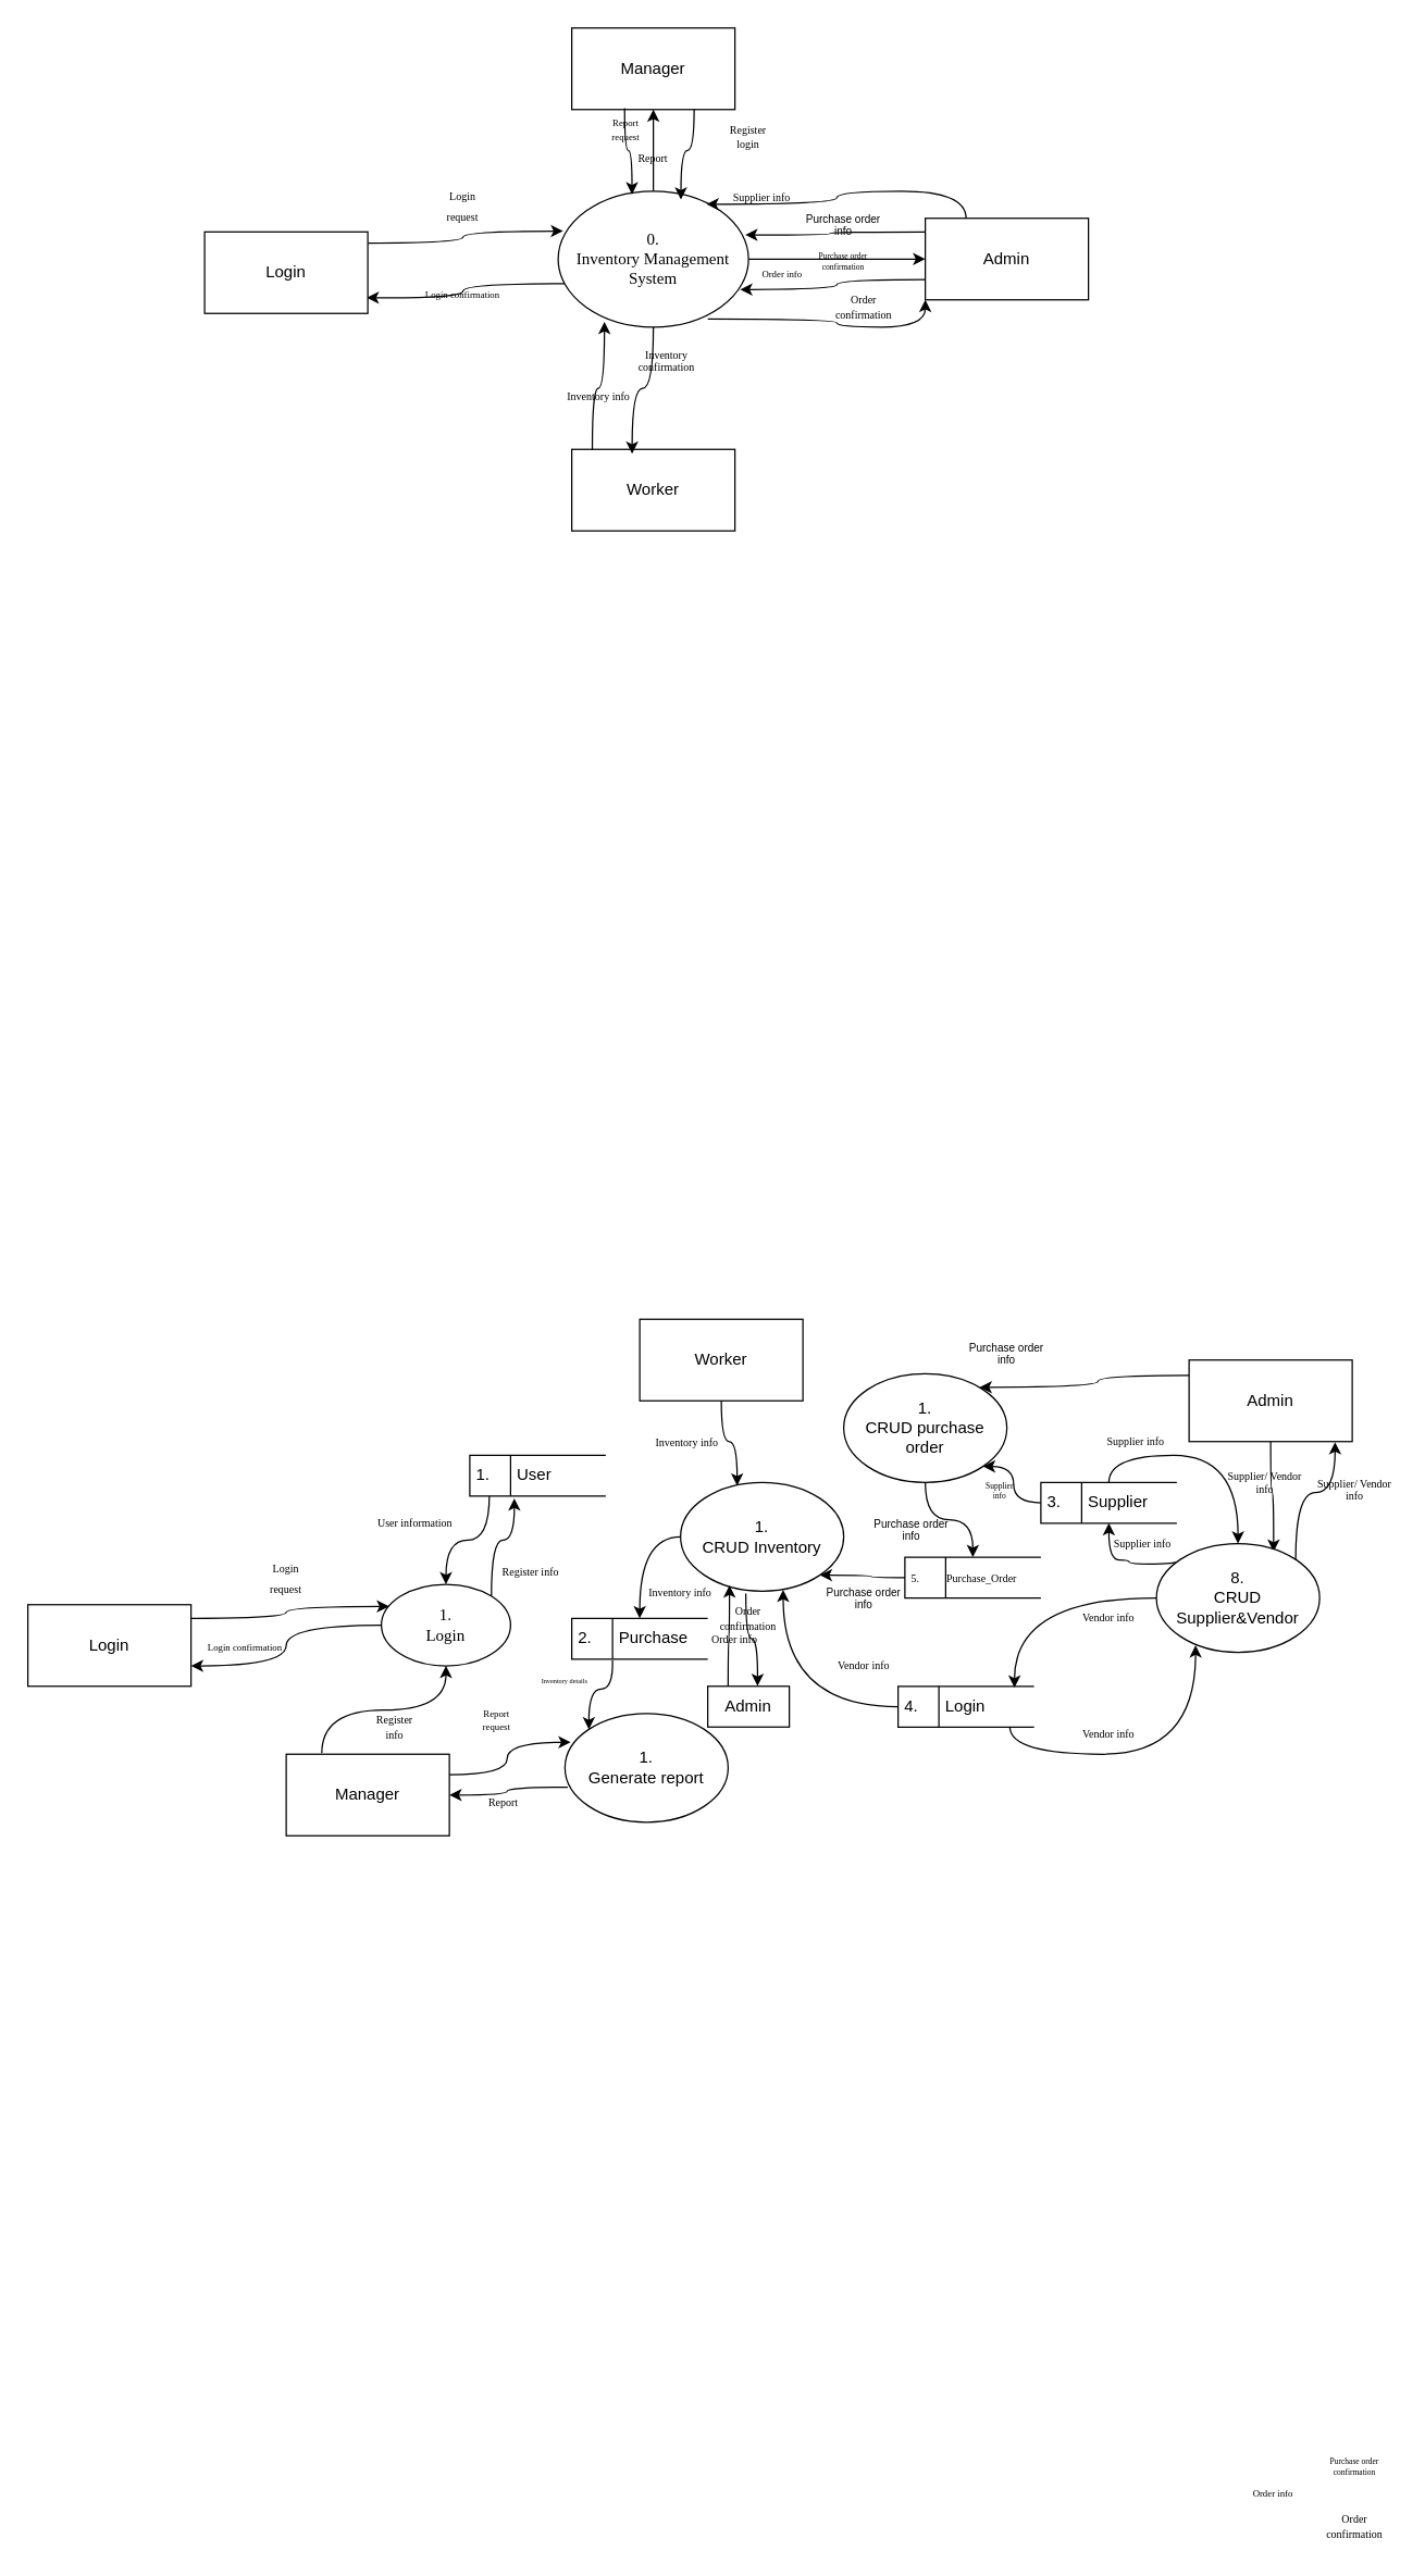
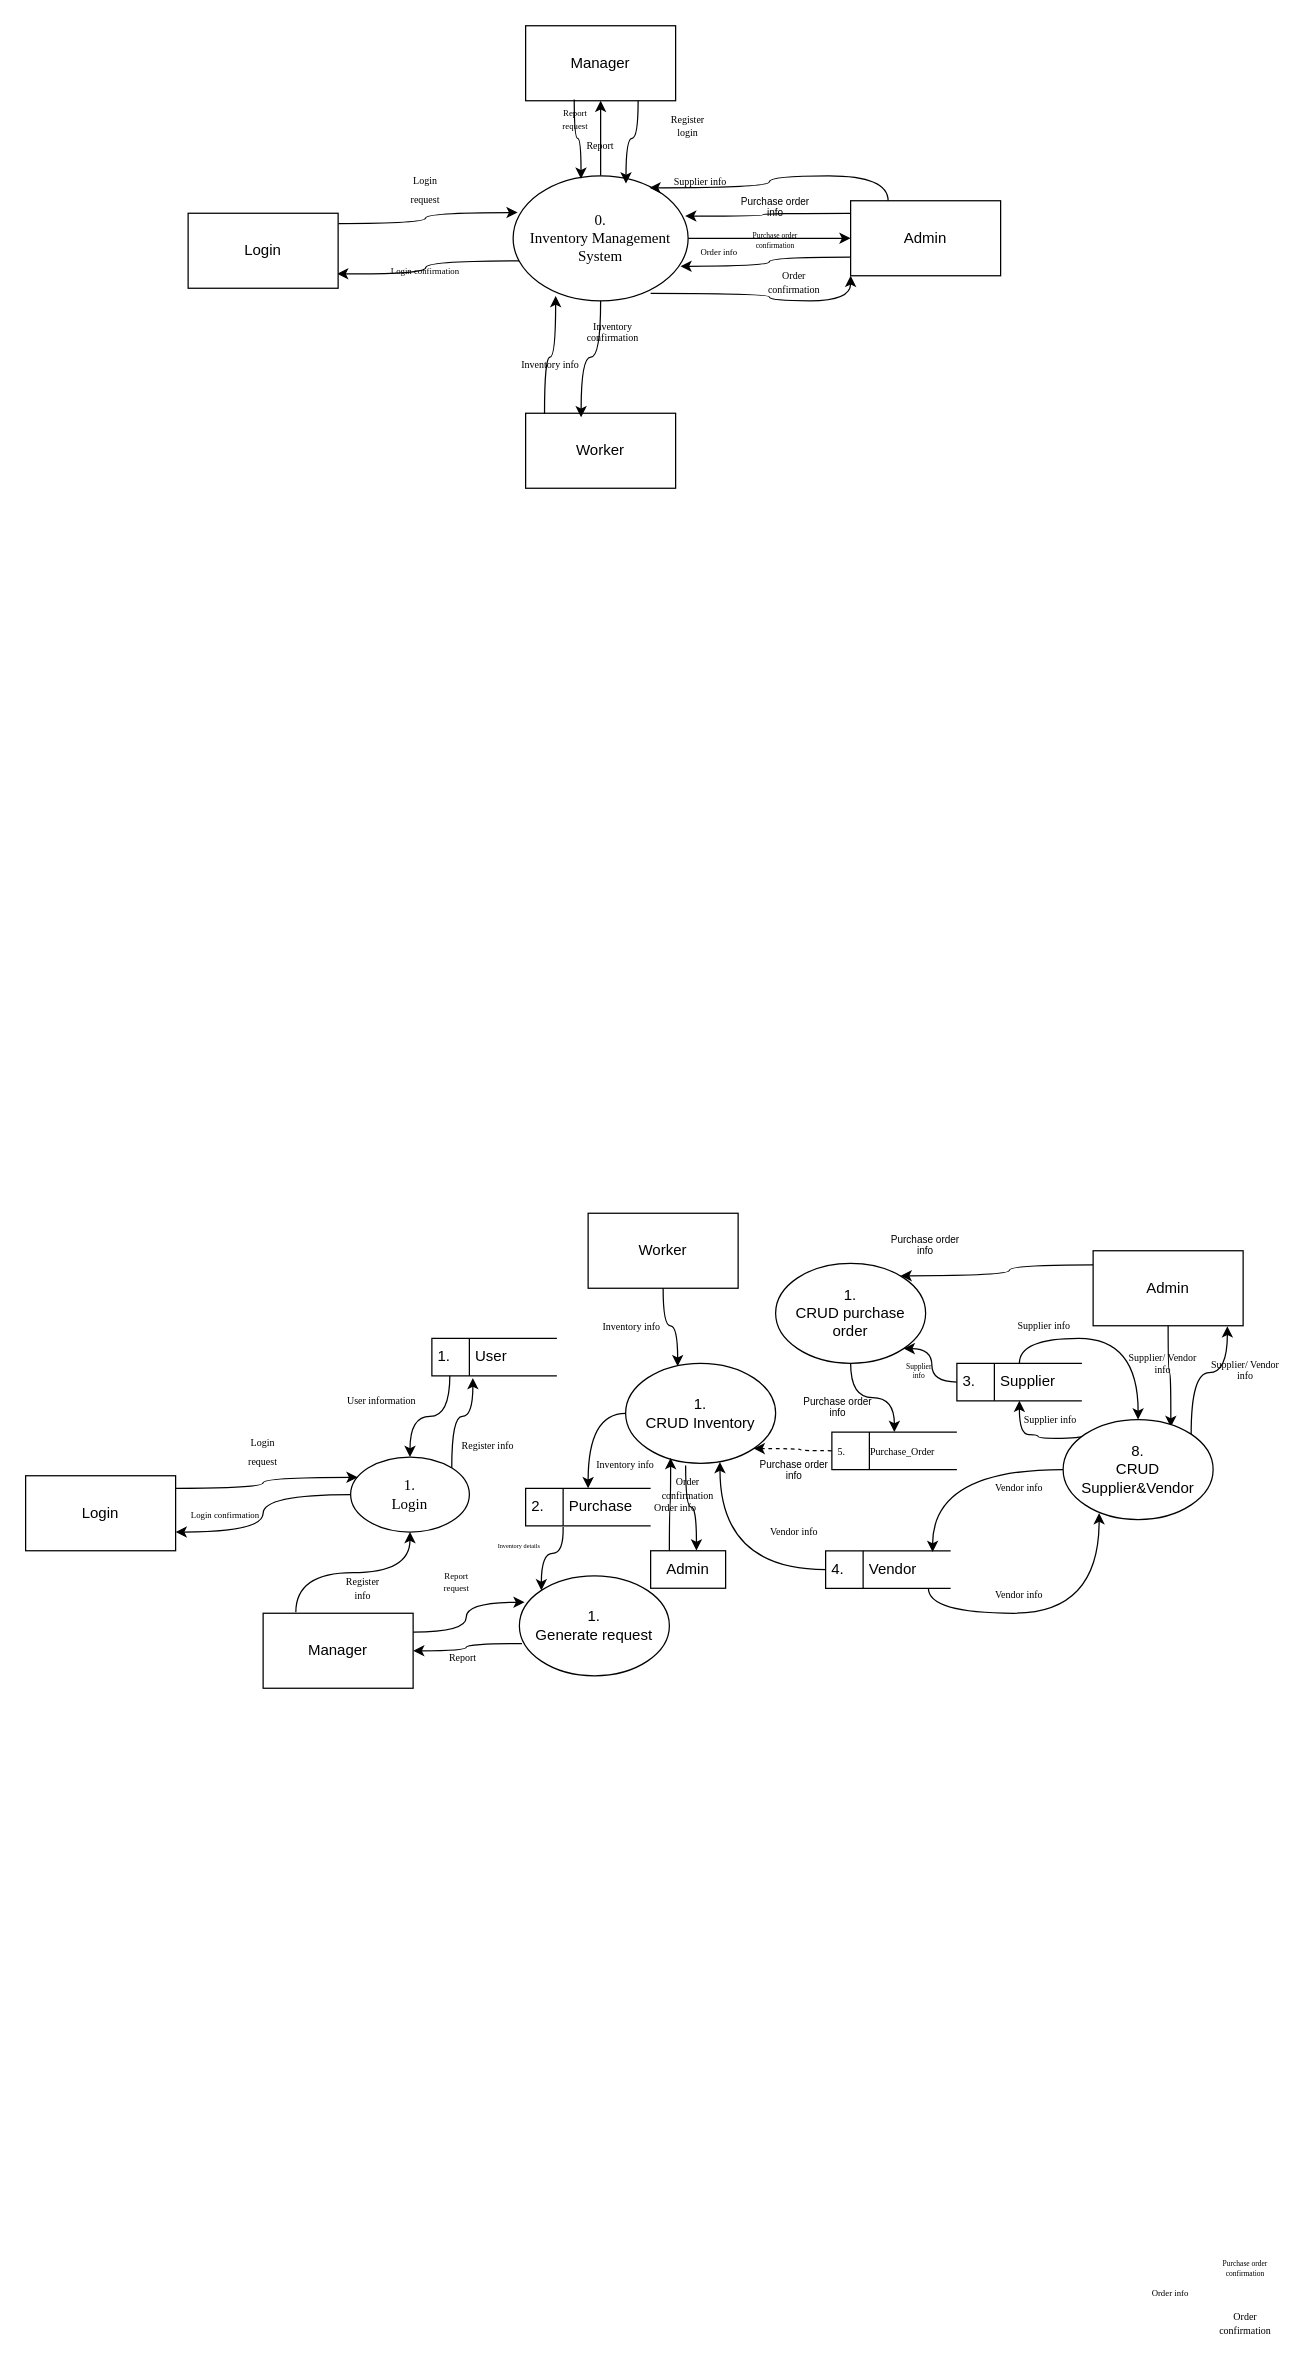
- <mxCell id="82" style="rounded=0;orthogonalLoop=1;jettySize=auto;html=1;entryX=1;entryY=1;entryDx=0;entryDy=0;exitX=0;exitY=0.5;exitDx=0;exitDy=0;edgeStyle=orthogonalEdgeStyle;curved=1;" edge="1" parent="1" source="75" target="57"><mxGeometry relative="1" as="geometry"><mxPoint x="670" y="1290" as="sourcePoint" /><mxPoint x="562" y="1297" as="targetPoint" /><Array as="points"><mxPoint x="640" y="1160" /><mxPoint x="640" y="1158" /></Array></mxGeometry></mxCell>
+ <mxCell id="82" style="rounded=0;orthogonalLoop=1;jettySize=auto;html=1;entryX=1;entryY=1;entryDx=0;entryDy=0;exitX=0;exitY=0.5;exitDx=0;exitDy=0;edgeStyle=orthogonalEdgeStyle;curved=1;dashed=1;" edge="1" parent="1" source="75" target="57"><mxGeometry relative="1" as="geometry"><mxPoint x="670" y="1290" as="sourcePoint" /><mxPoint x="562" y="1297" as="targetPoint" /><Array as="points"><mxPoint x="640" y="1160" /><mxPoint x="640" y="1158" /></Array></mxGeometry></mxCell>
- <mxCell id="71" value="4.&lt;span style=&quot;white-space: pre;&quot;&gt;&#09;&lt;/span&gt;&amp;nbsp;Login" style="html=1;dashed=0;whiteSpace=wrap;shape=mxgraph.dfd.dataStoreID;align=left;spacingLeft=3;points=[[0,0],[0.5,0],[1,0],[0,0.5],[1,0.5],[0,1],[0.5,1],[1,1]];" vertex="1" parent="1"><mxGeometry x="660" y="1240" width="100" height="30" as="geometry" /></mxCell>
+ <mxCell id="71" value="4.&lt;span style=&quot;white-space: pre;&quot;&gt;&#09;&lt;/span&gt;&amp;nbsp;Vendor" style="html=1;dashed=0;whiteSpace=wrap;shape=mxgraph.dfd.dataStoreID;align=left;spacingLeft=3;points=[[0,0],[0.5,0],[1,0],[0,0.5],[1,0.5],[0,1],[0.5,1],[1,1]];" vertex="1" parent="1"><mxGeometry x="660" y="1240" width="100" height="30" as="geometry" /></mxCell>
- <mxCell id="64" value="1.&lt;div&gt;Generate report&lt;/div&gt;" style="ellipse;whiteSpace=wrap;html=1;" parent="1" vertex="1"><mxGeometry x="415" y="1260" width="120" height="80" as="geometry" /></mxCell>
+ <mxCell id="64" value="1.&lt;div&gt;Generate request&lt;/div&gt;" style="ellipse;whiteSpace=wrap;html=1;" parent="1" vertex="1"><mxGeometry x="415" y="1260" width="120" height="80" as="geometry" /></mxCell>
